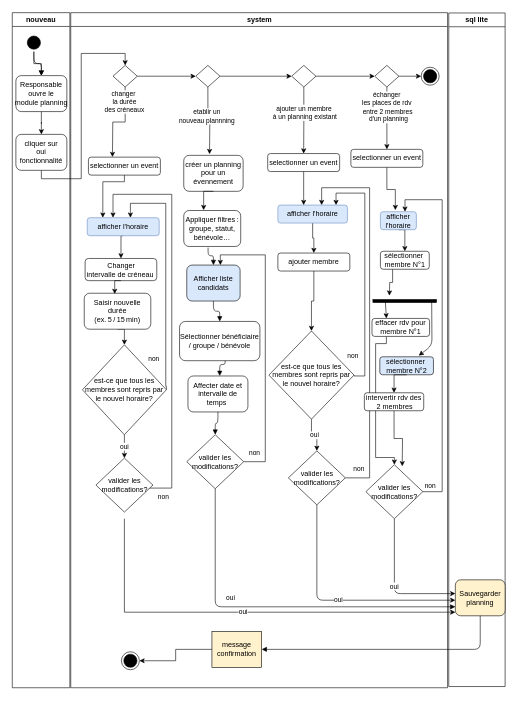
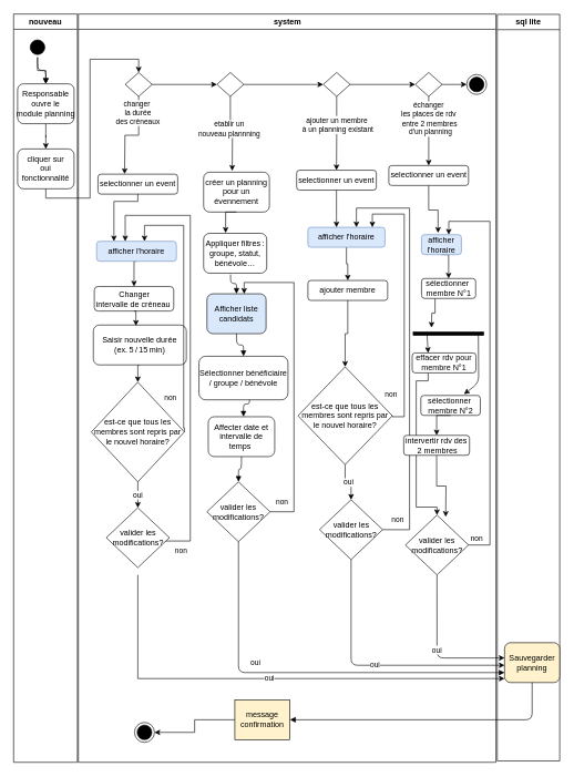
- <mxCell id="3" value="Saisir nouvelle durée (ex. 5 / 15 min)" style="rounded=1;whiteSpace=wrap;html=1;" parent="1" vertex="1"><mxGeometry x="140" y="488" width="111" height="60" as="geometry" /></mxCell>
+ <mxCell id="3" value="Saisir nouvelle durée (ex. 5 / 15 min)" style="rounded=1;whiteSpace=wrap;html=1;" parent="1" vertex="1"><mxGeometry x="140" y="488" width="140" height="60" as="geometry" /></mxCell>
- <mxCell id="63" value="sélectionner&amp;nbsp;&lt;div&gt;membre N°2&lt;/div&gt;" style="rounded=1;whiteSpace=wrap;html=1;fillColor=#dae8fc;" parent="62" vertex="1"><mxGeometry x="515.5" y="574" width="89.5" height="30" as="geometry" /></mxCell>
+ <mxCell id="63" value="sélectionner&amp;nbsp;&lt;div&gt;membre N°2&lt;/div&gt;" style="rounded=1;whiteSpace=wrap;html=1;" parent="62" vertex="1"><mxGeometry x="515.5" y="574" width="89.5" height="30" as="geometry" /></mxCell>
